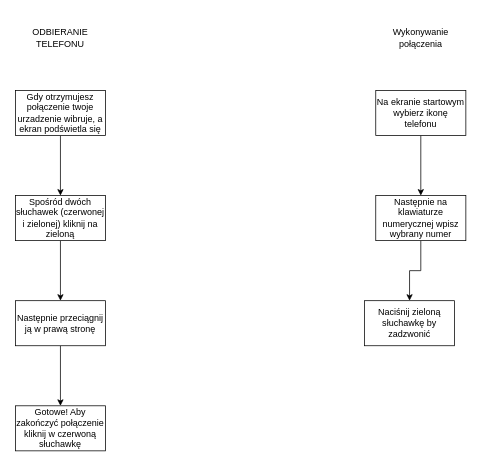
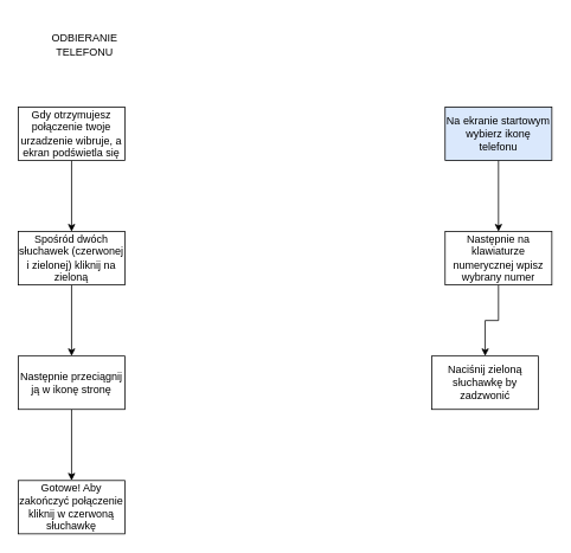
- <mxCell id="14" value="ODBIERANIE TELEFONU" style="text;html=1;strokeColor=none;fillColor=none;align=center;verticalAlign=middle;whiteSpace=wrap;rounded=0;" vertex="1" parent="1"><mxGeometry x="25" y="20" width="110" height="60" as="geometry" /></mxCell>
+ <mxCell id="14" value="ODBIERANIE TELEFONU" style="text;html=1;strokeColor=none;fillColor=none;align=center;verticalAlign=middle;whiteSpace=wrap;rounded=0;" vertex="1" parent="1"><mxGeometry x="40" y="20" width="110" height="60" as="geometry" /></mxCell>
- <mxCell id="15" value="Wykonywanie&lt;br&gt;połączenia" style="text;html=1;strokeColor=none;fillColor=none;align=center;verticalAlign=middle;whiteSpace=wrap;rounded=0;" vertex="1" parent="1"><mxGeometry x="540" y="40" width="40" height="20" as="geometry" /></mxCell>
- <mxCell id="3" value="Na ekranie startowym wybierz ikonę telefonu" style="rounded=0;whiteSpace=wrap;html=1;" vertex="1" parent="1"><mxGeometry x="500" y="120" width="120" height="60" as="geometry" /></mxCell>
+ <mxCell id="3" value="Na ekranie startowym wybierz ikonę telefonu" style="rounded=0;whiteSpace=wrap;html=1;fillColor=#dae8fc;" vertex="1" parent="1"><mxGeometry x="500" y="120" width="120" height="60" as="geometry" /></mxCell>
- <mxCell id="12" value="Następnie przeciągnij ją w prawą stronę" style="rounded=0;whiteSpace=wrap;html=1;" vertex="1" parent="1"><mxGeometry x="20" y="400" width="120" height="60" as="geometry" /></mxCell>
+ <mxCell id="12" value="Następnie przeciągnij ją w ikonę stronę" style="rounded=0;whiteSpace=wrap;html=1;" vertex="1" parent="1"><mxGeometry x="20" y="400" width="120" height="60" as="geometry" /></mxCell>
